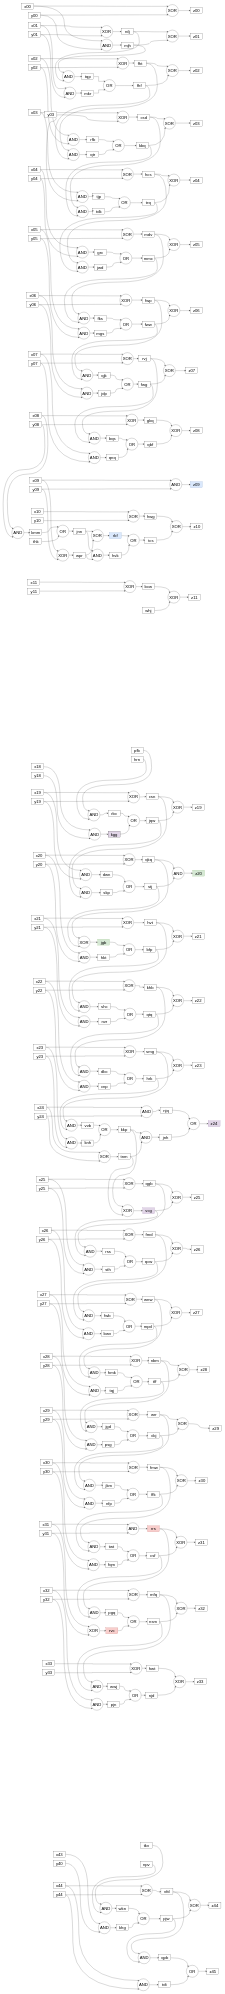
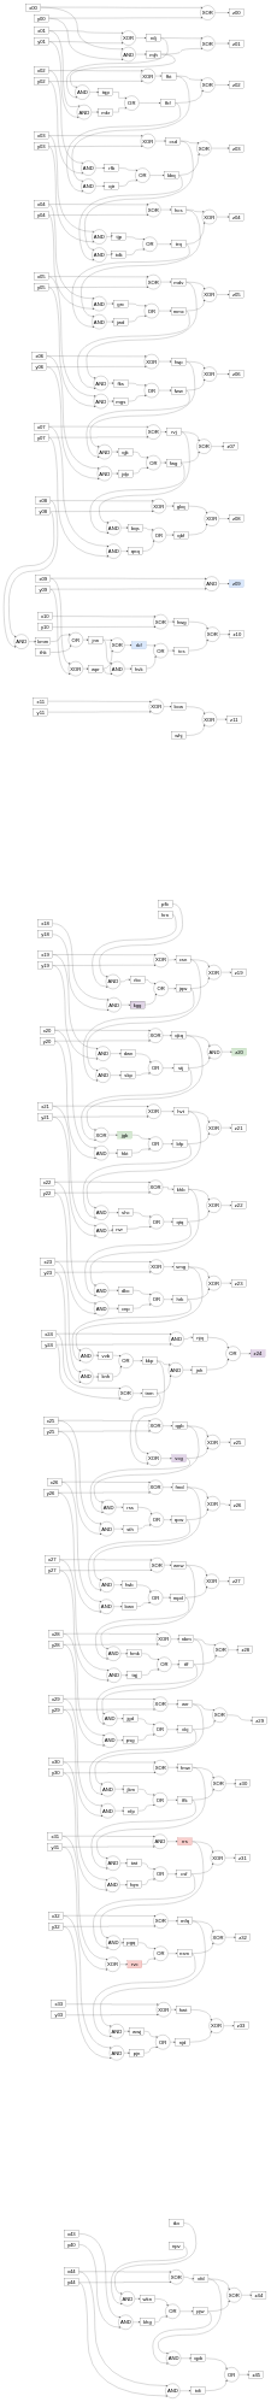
- <mxCell id="75" value="y03" style="rounded=0;whiteSpace=wrap;html=1;fontSize=28;" parent="1" vertex="1"><mxGeometry x="298" y="745" width="80" height="40" as="geometry" /></mxCell>
+ <mxCell id="75" value="y03" style="rounded=0;whiteSpace=wrap;html=1;fontSize=28;" parent="1" vertex="1"><mxGeometry x="188" y="790" width="80" height="40" as="geometry" /></mxCell>
- <mxCell id="359" value="nvr" style="rounded=0;whiteSpace=wrap;html=1;fontSize=28;" vertex="1" parent="1"><mxGeometry x="654.75" y="6790" width="80" height="40" as="geometry" /></mxCell>
+ <mxCell id="359" value="nvr" style="rounded=0;whiteSpace=wrap;html=1;fontSize=28;" vertex="1" parent="1"><mxGeometry x="619.75" y="6780" width="80" height="40" as="geometry" /></mxCell>
- <mxCell id="634" value="pgq" style="rounded=0;whiteSpace=wrap;html=1;fontSize=28;" vertex="1" parent="1"><mxGeometry x="704.75" y="10730" width="80" height="40" as="geometry" /></mxCell>
+ <mxCell id="634" value="pgq" style="rounded=0;whiteSpace=wrap;html=1;fontSize=28;" vertex="1" parent="1"><mxGeometry x="684.75" y="10730" width="80" height="40" as="geometry" /></mxCell>
